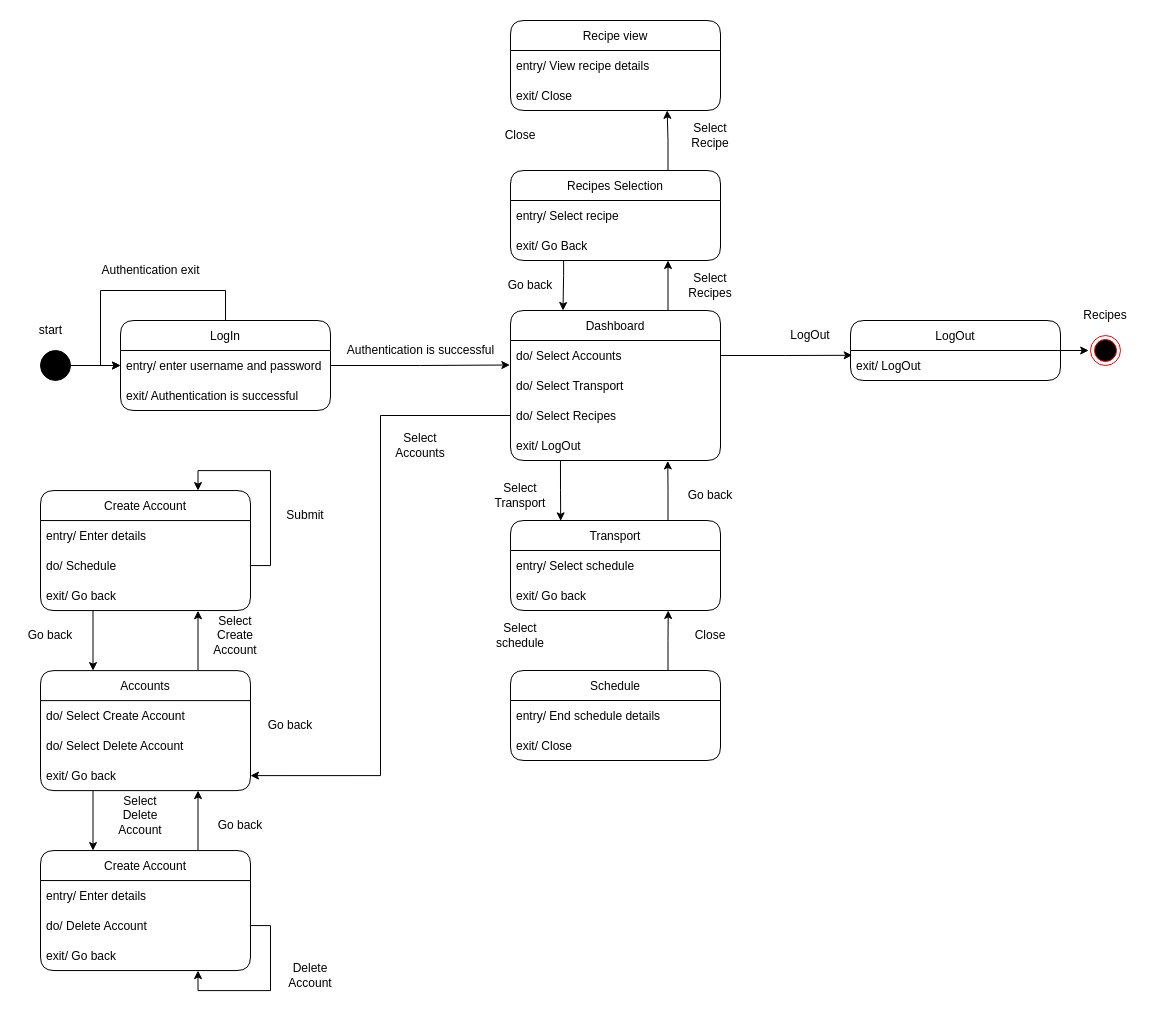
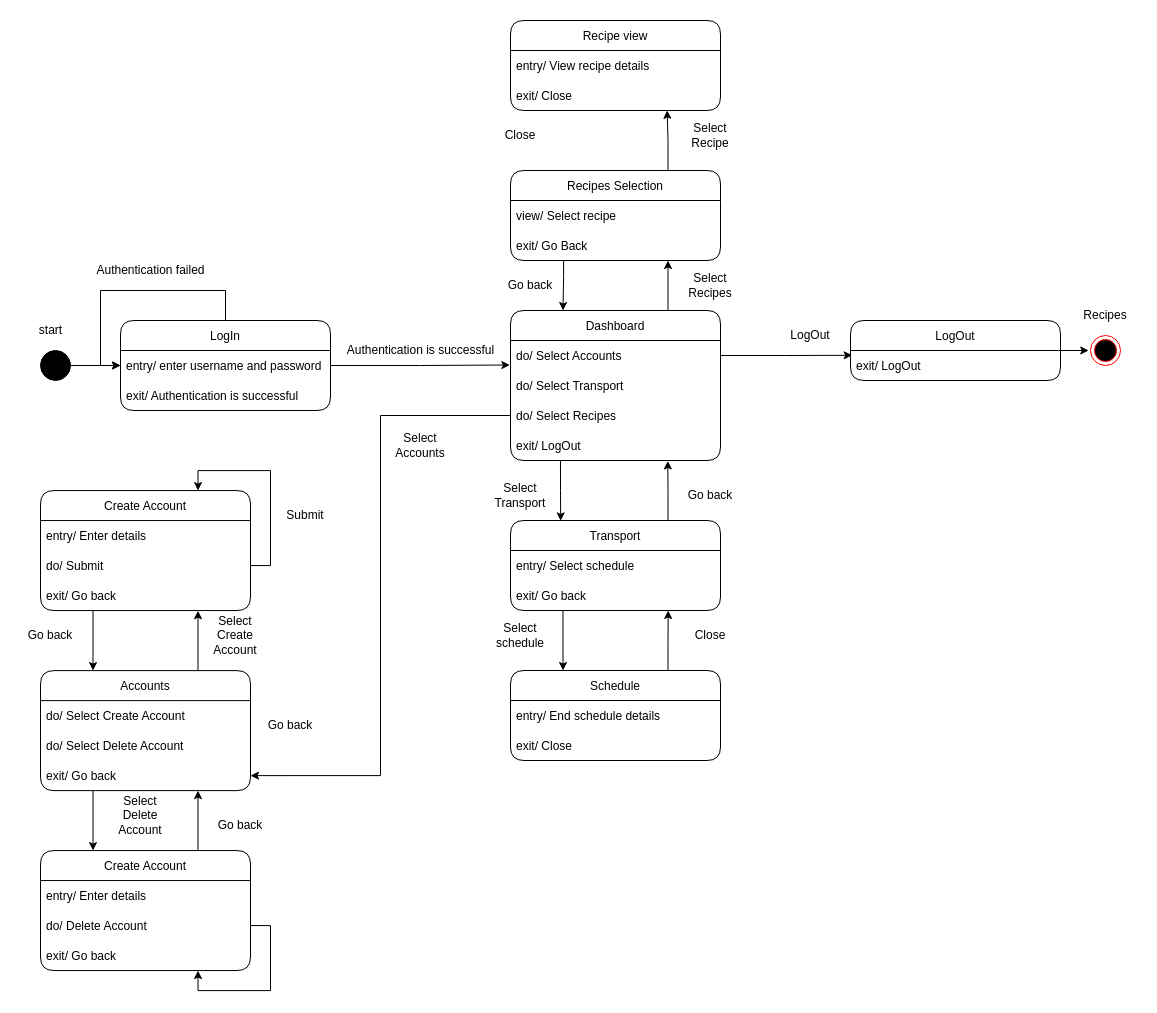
- <mxCell id="34" value="entry/ Select recipe" style="text;strokeColor=none;fillColor=none;align=left;verticalAlign=middle;spacingLeft=4;spacingRight=4;overflow=hidden;points=[[0,0.5],[1,0.5]];portConstraint=eastwest;rotatable=0;labelBackgroundColor=#FFFFFF;fontStyle=0" vertex="1" parent="33"><mxGeometry y="30" width="210" height="30" as="geometry" /></mxCell>
+ <mxCell id="34" value="view/ Select recipe" style="text;strokeColor=none;fillColor=none;align=left;verticalAlign=middle;spacingLeft=4;spacingRight=4;overflow=hidden;points=[[0,0.5],[1,0.5]];portConstraint=eastwest;rotatable=0;labelBackgroundColor=#FFFFFF;fontStyle=0" vertex="1" parent="33"><mxGeometry y="30" width="210" height="30" as="geometry" /></mxCell>
- <mxCell id="8" value="Authentication exit" style="text;html=1;align=center;verticalAlign=middle;resizable=0;points=[];autosize=1;strokeColor=none;fillColor=none;" vertex="1" parent="1"><mxGeometry x="90" y="260" width="120" height="20" as="geometry" /></mxCell>
+ <mxCell id="8" value="Authentication failed" style="text;html=1;align=center;verticalAlign=middle;resizable=0;points=[];autosize=1;strokeColor=none;fillColor=none;" vertex="1" parent="1"><mxGeometry x="90" y="260" width="120" height="20" as="geometry" /></mxCell>
- <mxCell id="61" value="do/ Schedule" style="text;strokeColor=none;fillColor=none;align=left;verticalAlign=middle;spacingLeft=4;spacingRight=4;overflow=hidden;points=[[0,0.5],[1,0.5]];portConstraint=eastwest;rotatable=0;labelBackgroundColor=#FFFFFF;fontStyle=0" vertex="1" parent="58"><mxGeometry y="60" width="210" height="30" as="geometry" /></mxCell>
+ <mxCell id="61" value="do/ Submit" style="text;strokeColor=none;fillColor=none;align=left;verticalAlign=middle;spacingLeft=4;spacingRight=4;overflow=hidden;points=[[0,0.5],[1,0.5]];portConstraint=eastwest;rotatable=0;labelBackgroundColor=#FFFFFF;fontStyle=0" vertex="1" parent="58"><mxGeometry y="60" width="210" height="30" as="geometry" /></mxCell>
+ <mxCell id="18" style="edgeStyle=orthogonalEdgeStyle;rounded=0;orthogonalLoop=1;jettySize=auto;html=1;exitX=0.25;exitY=1;exitDx=0;exitDy=0;entryX=0.25;entryY=0;entryDx=0;entryDy=0;" edge="1" parent="1" source="21" target="25"><mxGeometry relative="1" as="geometry" /></mxCell>
- <mxCell id="69" value="Delete Account" style="text;html=1;strokeColor=none;fillColor=none;align=center;verticalAlign=middle;whiteSpace=wrap;rounded=0;labelBackgroundColor=#FFFFFF;" vertex="1" parent="1"><mxGeometry x="280" y="960.11" width="60" height="30" as="geometry" /></mxCell>
